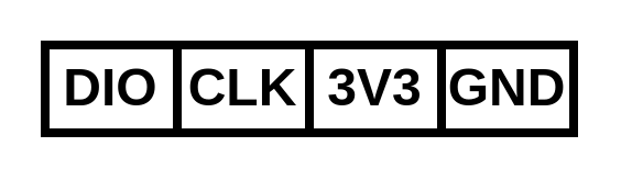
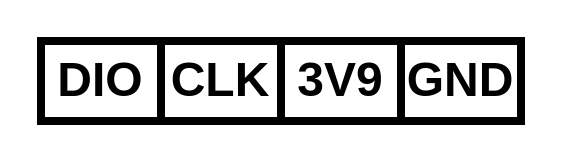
- <mxCell id="6" value="3V3" style="shape=partialRectangle;html=1;whiteSpace=wrap;connectable=0;strokeColor=inherit;overflow=hidden;fillColor=none;top=0;left=0;bottom=0;right=0;pointerEvents=1;fontSize=24;fontStyle=1;strokeWidth=4;" vertex="1" parent="3"><mxGeometry x="120" width="60" height="40" as="geometry"><mxRectangle width="60" height="40" as="alternateBounds" /></mxGeometry></mxCell>
+ <mxCell id="6" value="3V9" style="shape=partialRectangle;html=1;whiteSpace=wrap;connectable=0;strokeColor=inherit;overflow=hidden;fillColor=none;top=0;left=0;bottom=0;right=0;pointerEvents=1;fontSize=24;fontStyle=1;strokeWidth=4;" vertex="1" parent="3"><mxGeometry x="120" width="60" height="40" as="geometry"><mxRectangle width="60" height="40" as="alternateBounds" /></mxGeometry></mxCell>
